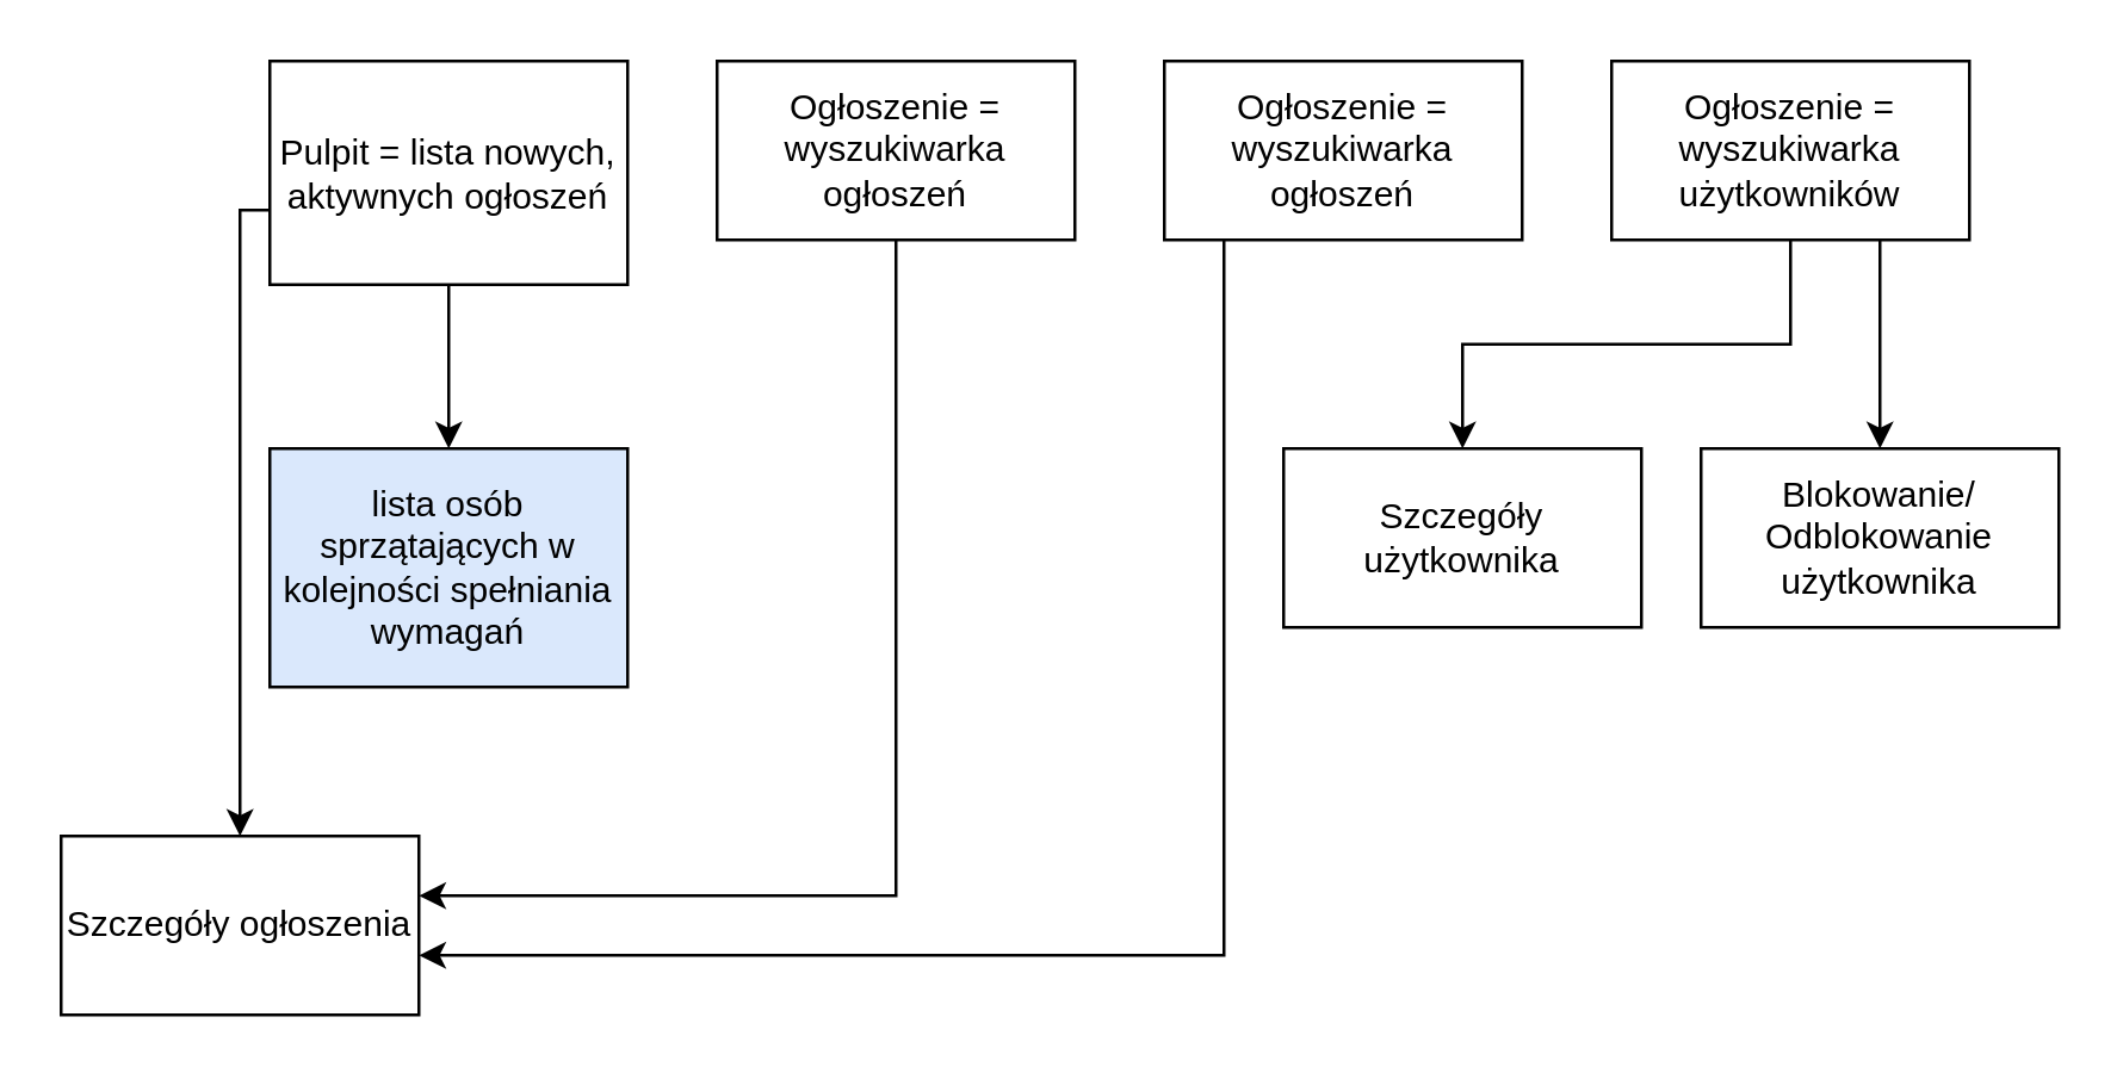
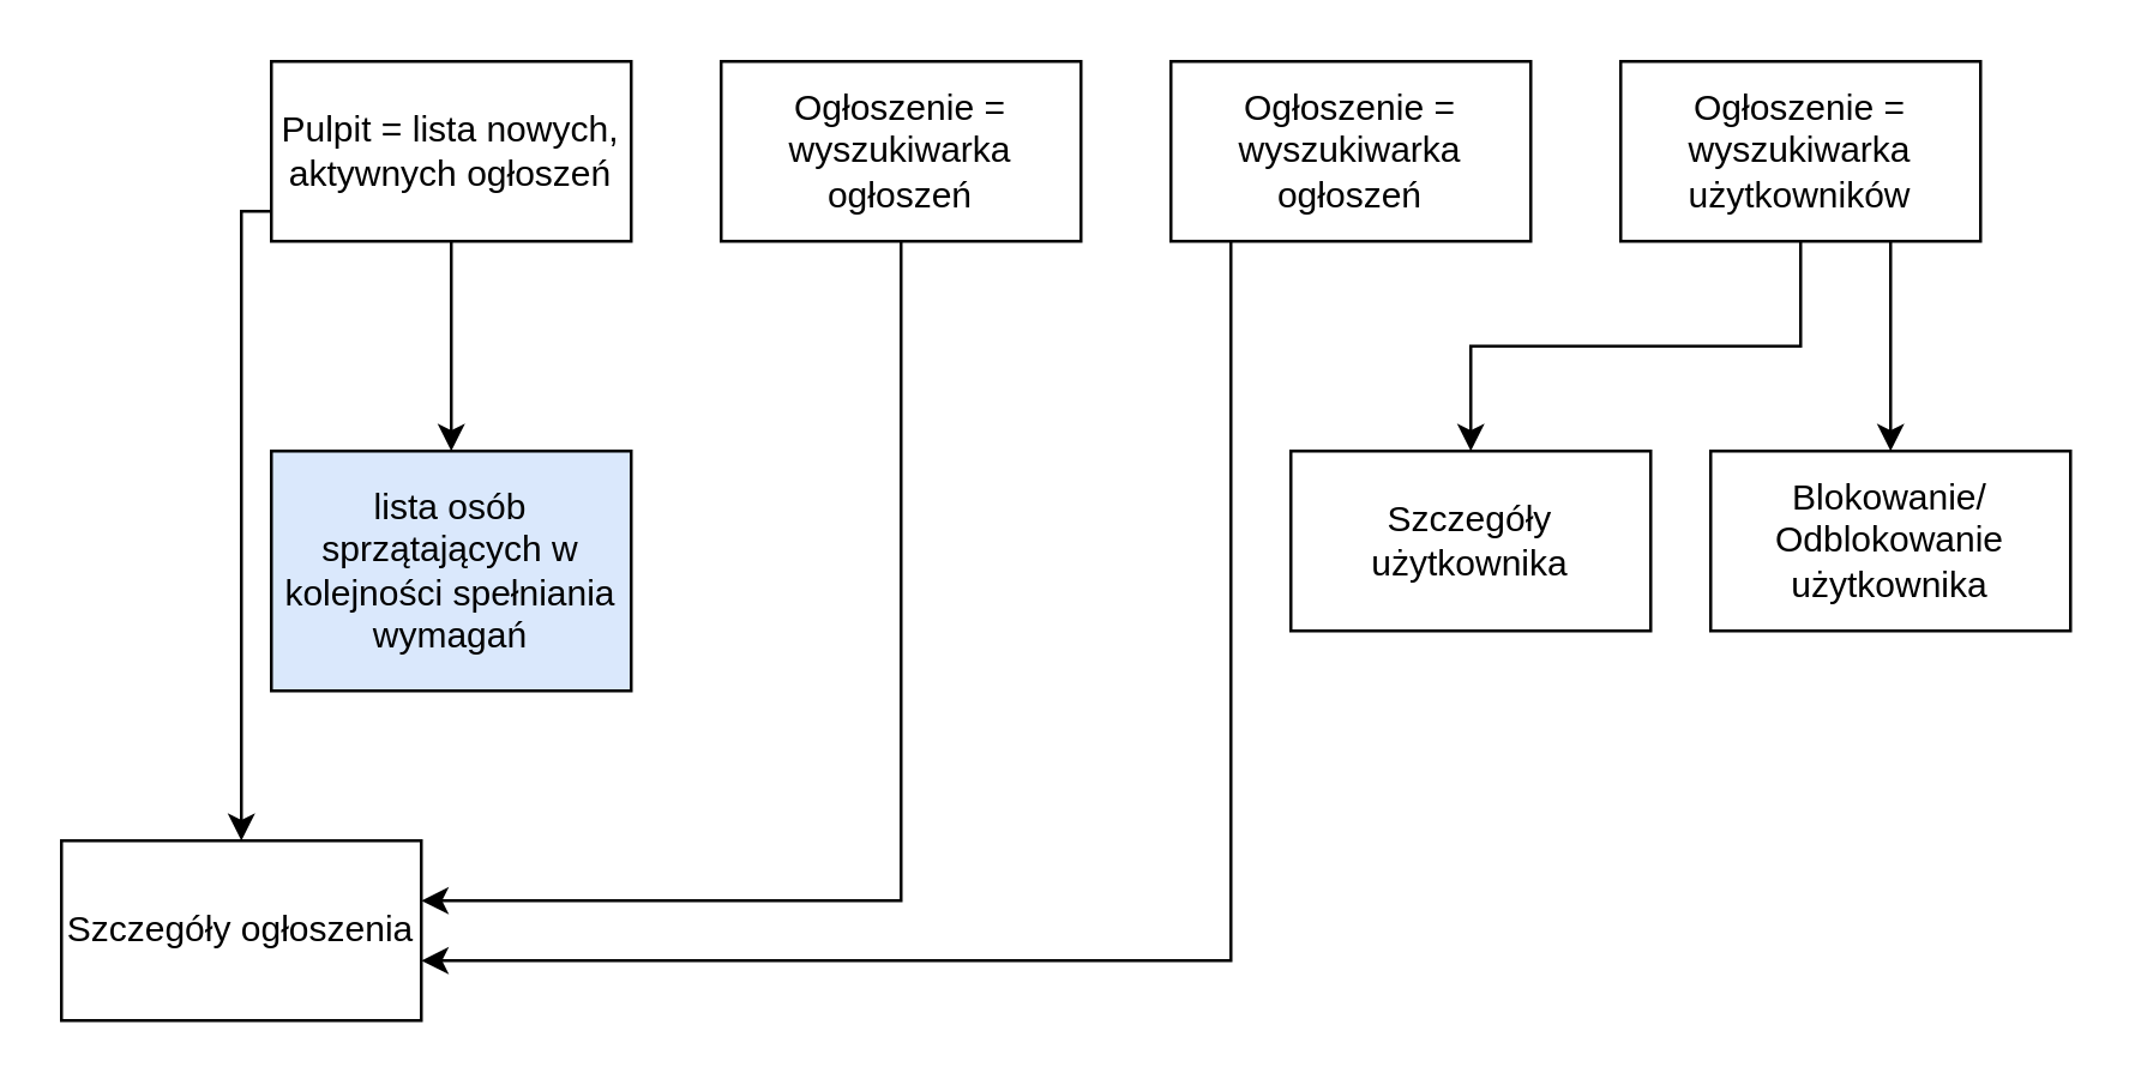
- <mxCell id="4" value="Pulpit = lista nowych, aktywnych ogłoszeń" style="rounded=0;whiteSpace=wrap;html=1;" vertex="1" parent="1"><mxGeometry x="90" y="20" width="120" height="75" as="geometry" /></mxCell>
+ <mxCell id="4" value="Pulpit = lista nowych, aktywnych ogłoszeń" style="rounded=0;whiteSpace=wrap;html=1;" vertex="1" parent="1"><mxGeometry x="90" y="20" width="120" height="60" as="geometry" /></mxCell>
